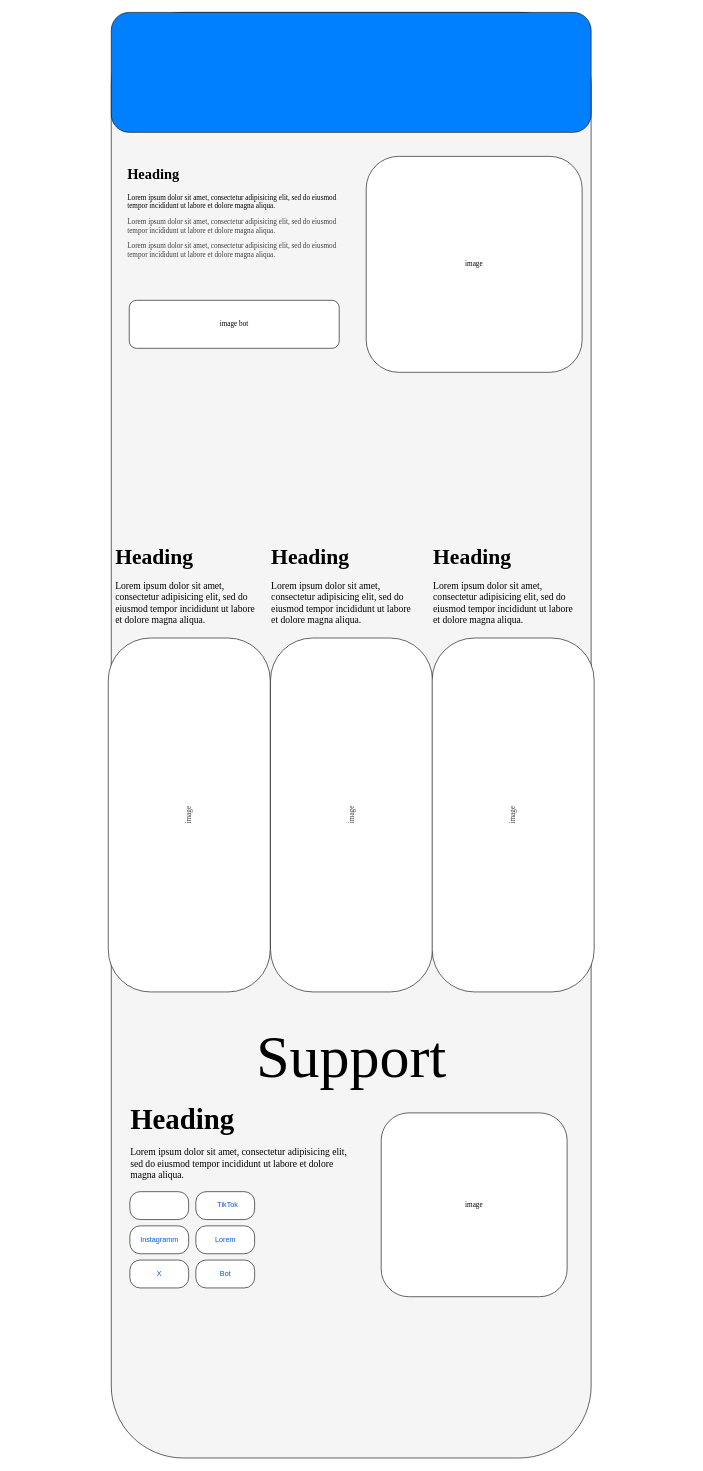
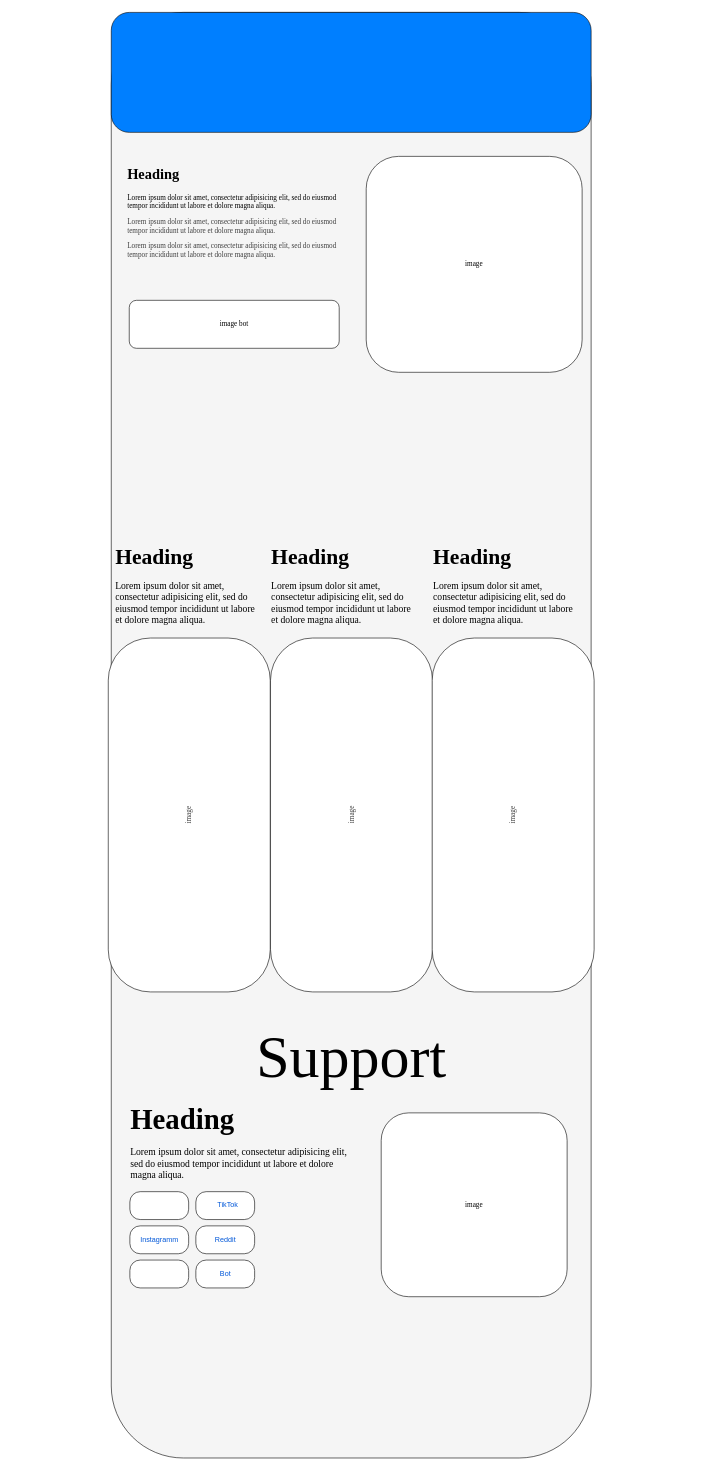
- <mxCell id="23" value="Lorem" style="fillColor=none;strokeColor=none;html=1;fontColor=#0057D8;align=center;verticalAlign=middle;fontStyle=0;fontSize=12" parent="1" vertex="1"><mxGeometry x="332" y="2049.75" width="86" height="33" as="geometry" /></mxCell>
+ <mxCell id="23" value="Reddit" style="fillColor=none;strokeColor=none;html=1;fontColor=#0057D8;align=center;verticalAlign=middle;fontStyle=0;fontSize=12" parent="1" vertex="1"><mxGeometry x="332" y="2049.75" width="86" height="33" as="geometry" /></mxCell>
- <mxCell id="19" value="X" style="fillColor=none;strokeColor=none;html=1;fontColor=#0057D8;align=center;verticalAlign=middle;fontStyle=0;fontSize=12" parent="1" vertex="1"><mxGeometry x="222" y="2106.75" width="86" height="33" as="geometry" /></mxCell>
